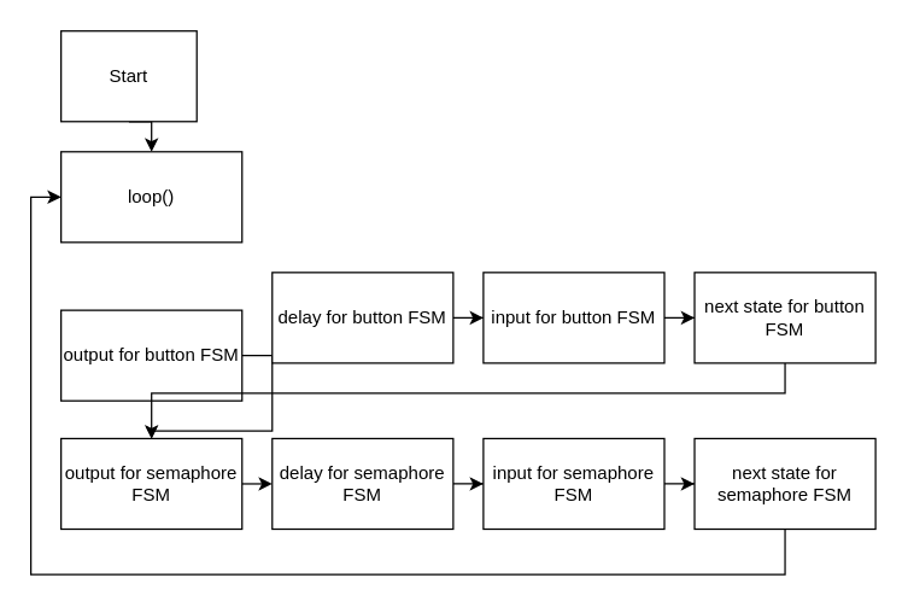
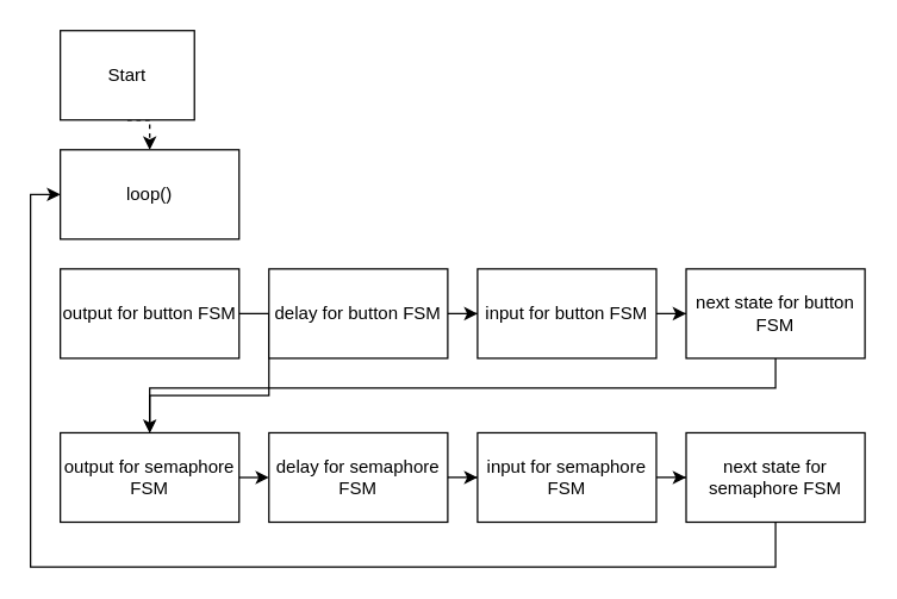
- <mxCell id="2" style="edgeStyle=orthogonalEdgeStyle;rounded=0;orthogonalLoop=1;jettySize=auto;html=1;exitX=0.5;exitY=1;exitDx=0;exitDy=0;entryX=0.5;entryY=0;entryDx=0;entryDy=0;" edge="1" parent="1" source="3" target="4"><mxGeometry relative="1" as="geometry" /></mxCell>
+ <mxCell id="2" style="edgeStyle=orthogonalEdgeStyle;rounded=0;orthogonalLoop=1;jettySize=auto;html=1;exitX=0.5;exitY=1;exitDx=0;exitDy=0;entryX=0.5;entryY=0;entryDx=0;entryDy=0;dashed=1;" edge="1" parent="1" source="3" target="4"><mxGeometry relative="1" as="geometry" /></mxCell>
- <mxCell id="6" value="output for button FSM" style="rounded=0;whiteSpace=wrap;html=1;" vertex="1" parent="1"><mxGeometry x="40" y="205" width="120" height="60" as="geometry" /></mxCell>
+ <mxCell id="6" value="output for button FSM" style="rounded=0;whiteSpace=wrap;html=1;" vertex="1" parent="1"><mxGeometry x="40" y="180" width="120" height="60" as="geometry" /></mxCell>
